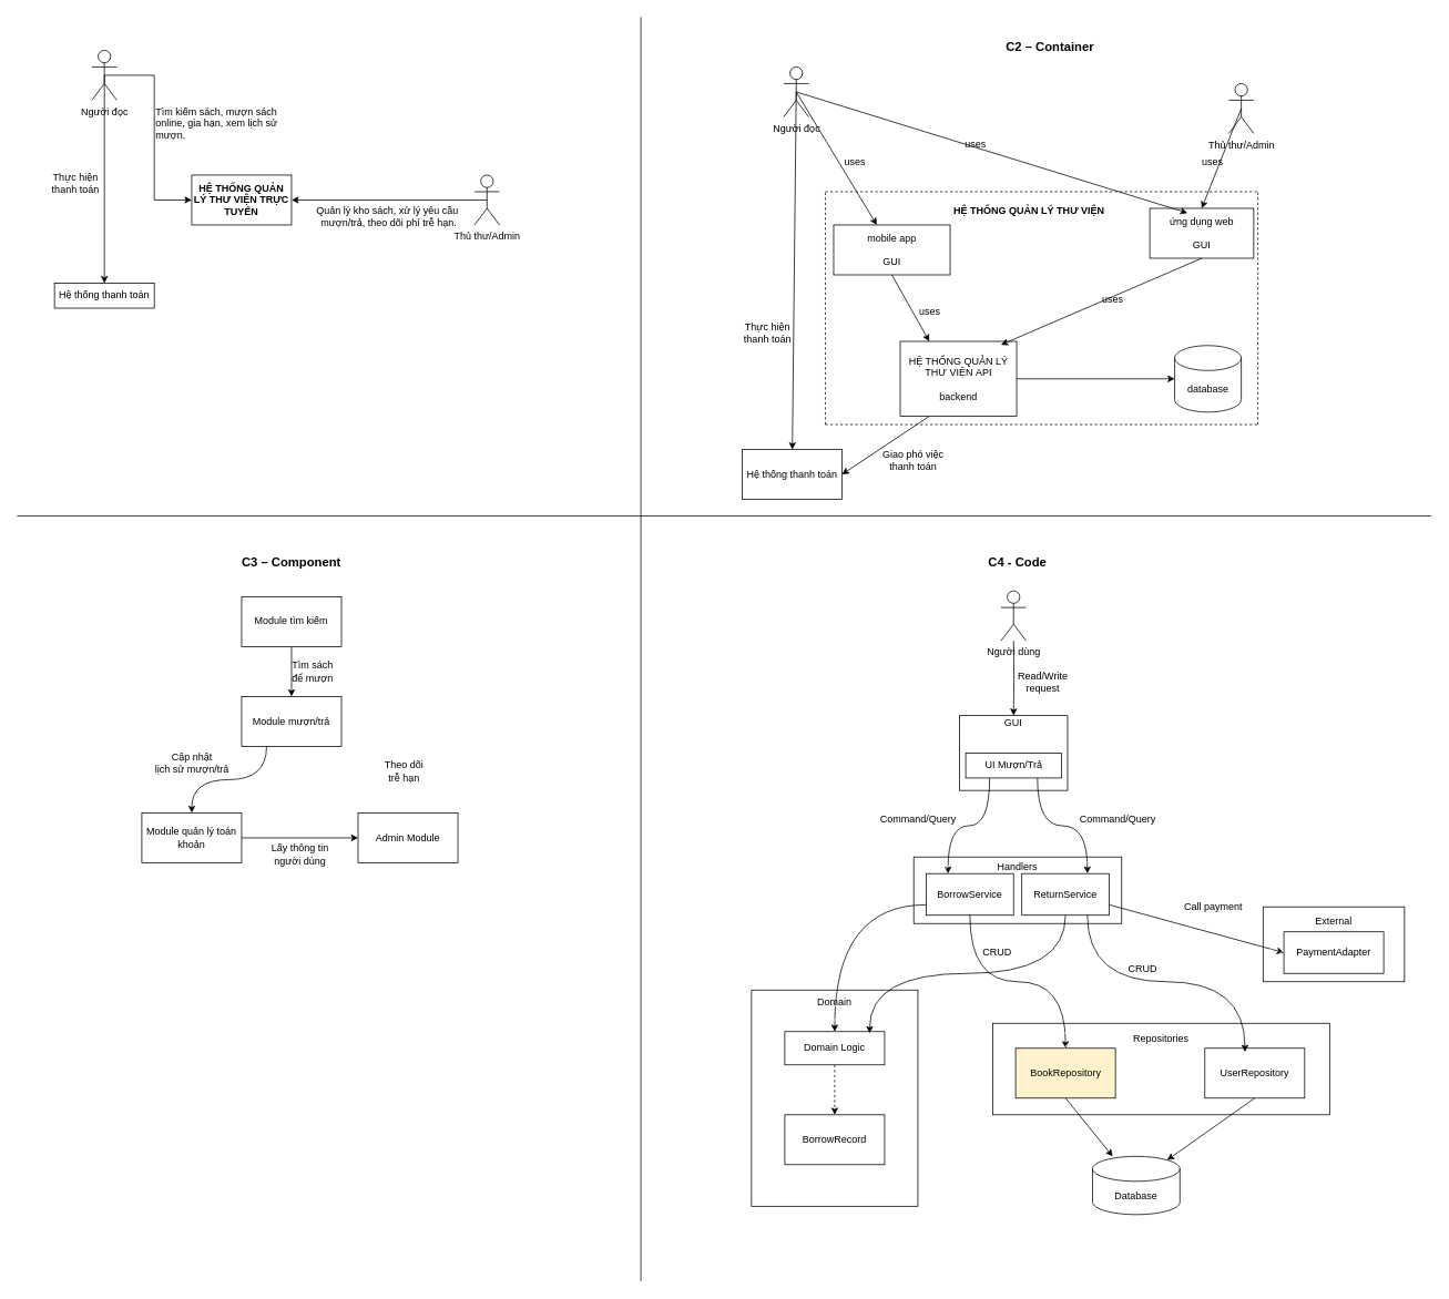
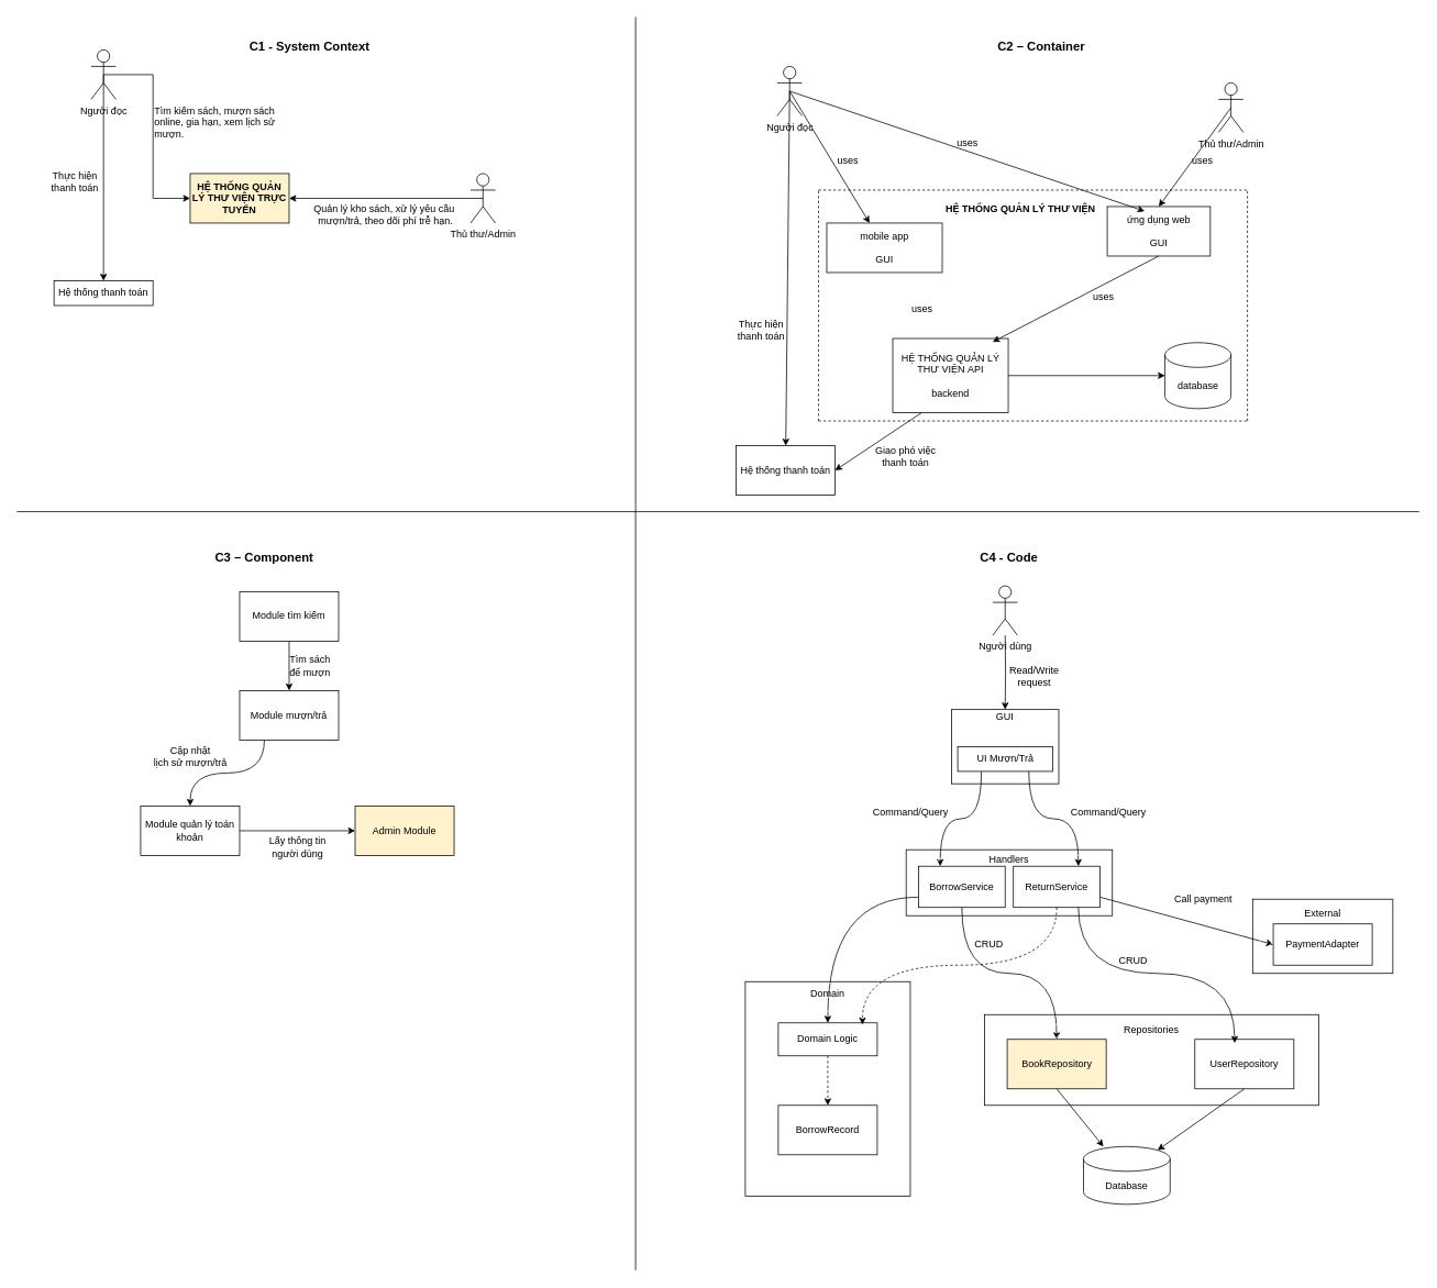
+ <mxCell id="12" value="&lt;b&gt;&lt;font style=&quot;font-size: 15px;&quot;&gt;C1 - System Context&lt;/font&gt;&lt;/b&gt;" style="text;html=1;align=center;verticalAlign=middle;whiteSpace=wrap;rounded=0;" vertex="1" parent="1"><mxGeometry x="300" y="40" width="150" height="30" as="geometry" /></mxCell>
- <mxCell id="7" value="&lt;b&gt;HỆ THỐNG QUẢN LÝ THƯ VIỆN TRỰC TUYẾN&lt;/b&gt;" style="rounded=0;whiteSpace=wrap;html=1;" vertex="1" parent="1"><mxGeometry x="230" y="210" width="120" height="60" as="geometry" /></mxCell>
+ <mxCell id="7" value="&lt;b&gt;HỆ THỐNG QUẢN LÝ THƯ VIỆN TRỰC TUYẾN&lt;/b&gt;" style="rounded=0;whiteSpace=wrap;html=1;fillColor=#fff2cc;" vertex="1" parent="1"><mxGeometry x="230" y="210" width="120" height="60" as="geometry" /></mxCell>
- <mxCell id="18" value="&lt;div&gt;ứng dụng web&lt;/div&gt;&lt;div&gt;&lt;br&gt;&lt;/div&gt;&lt;div&gt;GUI&lt;/div&gt;" style="rounded=0;whiteSpace=wrap;html=1;" vertex="1" parent="1"><mxGeometry x="1381.75" y="250" width="125" height="60" as="geometry" /></mxCell>
+ <mxCell id="18" value="&lt;div&gt;ứng dụng web&lt;/div&gt;&lt;div&gt;&lt;br&gt;&lt;/div&gt;&lt;div&gt;GUI&lt;/div&gt;" style="rounded=0;whiteSpace=wrap;html=1;" vertex="1" parent="1"><mxGeometry x="1341.75" y="250" width="125" height="60" as="geometry" /></mxCell>
- <mxCell id="19" style="rounded=0;orthogonalLoop=1;jettySize=auto;html=1;exitX=0.5;exitY=1;exitDx=0;exitDy=0;entryX=0.25;entryY=0;entryDx=0;entryDy=0;" edge="1" parent="1" source="20" target="23"><mxGeometry relative="1" as="geometry" /></mxCell>
- <mxCell id="52" value="&lt;span style=&quot;font-size: 15px;&quot;&gt;&lt;b&gt;C3 – Component&lt;/b&gt;&lt;/span&gt;" style="text;html=1;align=center;verticalAlign=middle;whiteSpace=wrap;rounded=0;" vertex="1" parent="1"><mxGeometry x="275" y="660" width="150" height="30" as="geometry" /></mxCell>
+ <mxCell id="52" value="&lt;span style=&quot;font-size: 15px;&quot;&gt;&lt;b&gt;C3 – Component&lt;/b&gt;&lt;/span&gt;" style="text;html=1;align=center;verticalAlign=middle;whiteSpace=wrap;rounded=0;" vertex="1" parent="1"><mxGeometry x="245" y="660" width="150" height="30" as="geometry" /></mxCell>
- <mxCell id="51" value="Theo dõi&lt;div&gt;trễ hạn&lt;/div&gt;" style="text;html=1;align=center;verticalAlign=middle;resizable=0;points=[];autosize=1;strokeColor=none;fillColor=none;" vertex="1" parent="1"><mxGeometry x="450" y="907" width="70" height="40" as="geometry" /></mxCell>
- <mxCell id="47" value="Admin Module" style="rounded=0;whiteSpace=wrap;html=1;" vertex="1" parent="1"><mxGeometry x="430" y="977" width="120" height="60" as="geometry" /></mxCell>
+ <mxCell id="47" value="Admin Module" style="rounded=0;whiteSpace=wrap;html=1;fillColor=#fff2cc;" vertex="1" parent="1"><mxGeometry x="430" y="977" width="120" height="60" as="geometry" /></mxCell>
- <mxCell id="72" style="edgeStyle=orthogonalEdgeStyle;rounded=0;orthogonalLoop=1;jettySize=auto;html=1;exitX=0.5;exitY=1;exitDx=0;exitDy=0;entryX=0.85;entryY=0.05;entryDx=0;entryDy=0;entryPerimeter=0;curved=1;" edge="1" parent="1" source="64" target="70"><mxGeometry relative="1" as="geometry" /></mxCell>
+ <mxCell id="72" style="edgeStyle=orthogonalEdgeStyle;rounded=0;orthogonalLoop=1;jettySize=auto;html=1;exitX=0.5;exitY=1;exitDx=0;exitDy=0;entryX=0.85;entryY=0.05;entryDx=0;entryDy=0;entryPerimeter=0;curved=1;dashed=1;" edge="1" parent="1" source="64" target="70"><mxGeometry relative="1" as="geometry" /></mxCell>
